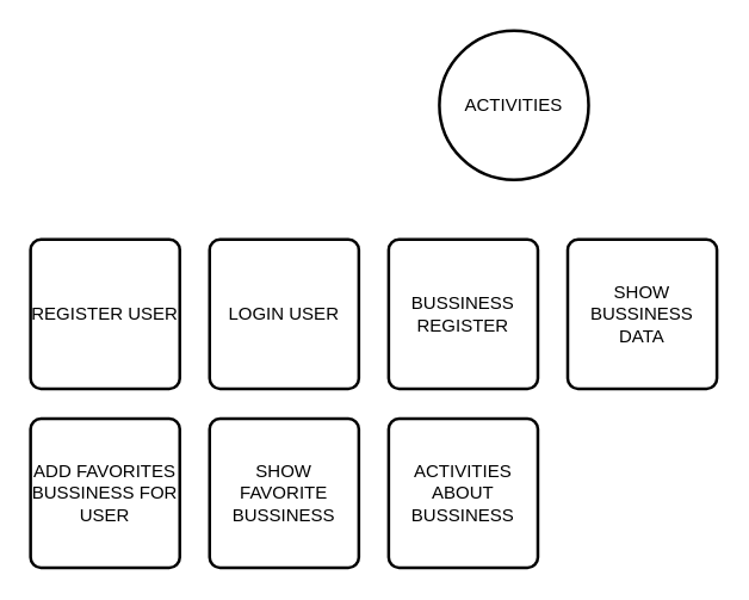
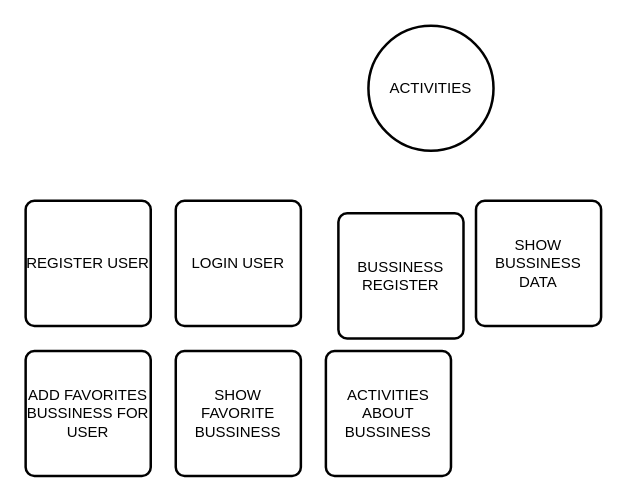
- <mxCell id="5" value="BUSSINESS REGISTER" style="rounded=1;whiteSpace=wrap;html=1;absoluteArcSize=1;arcSize=14;strokeWidth=2;" vertex="1" parent="1"><mxGeometry x="260" y="160" width="100" height="100" as="geometry" /></mxCell>
+ <mxCell id="5" value="BUSSINESS REGISTER" style="rounded=1;whiteSpace=wrap;html=1;absoluteArcSize=1;arcSize=14;strokeWidth=2;" vertex="1" parent="1"><mxGeometry x="270" y="170" width="100" height="100" as="geometry" /></mxCell>
